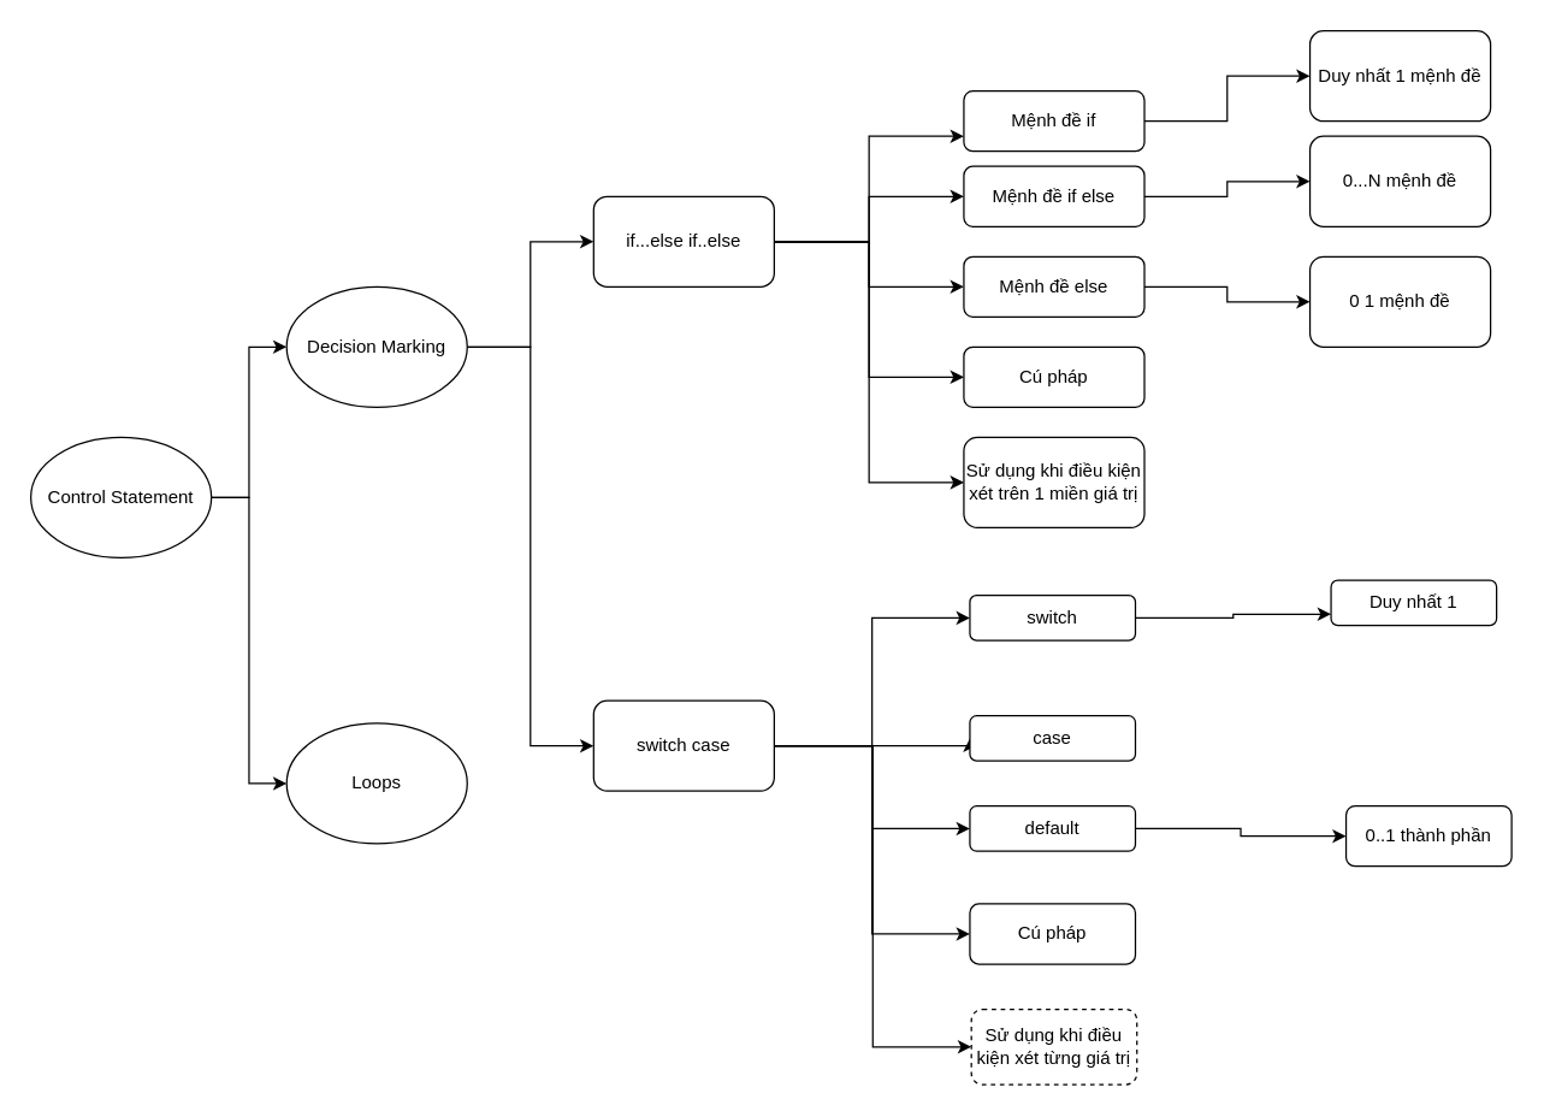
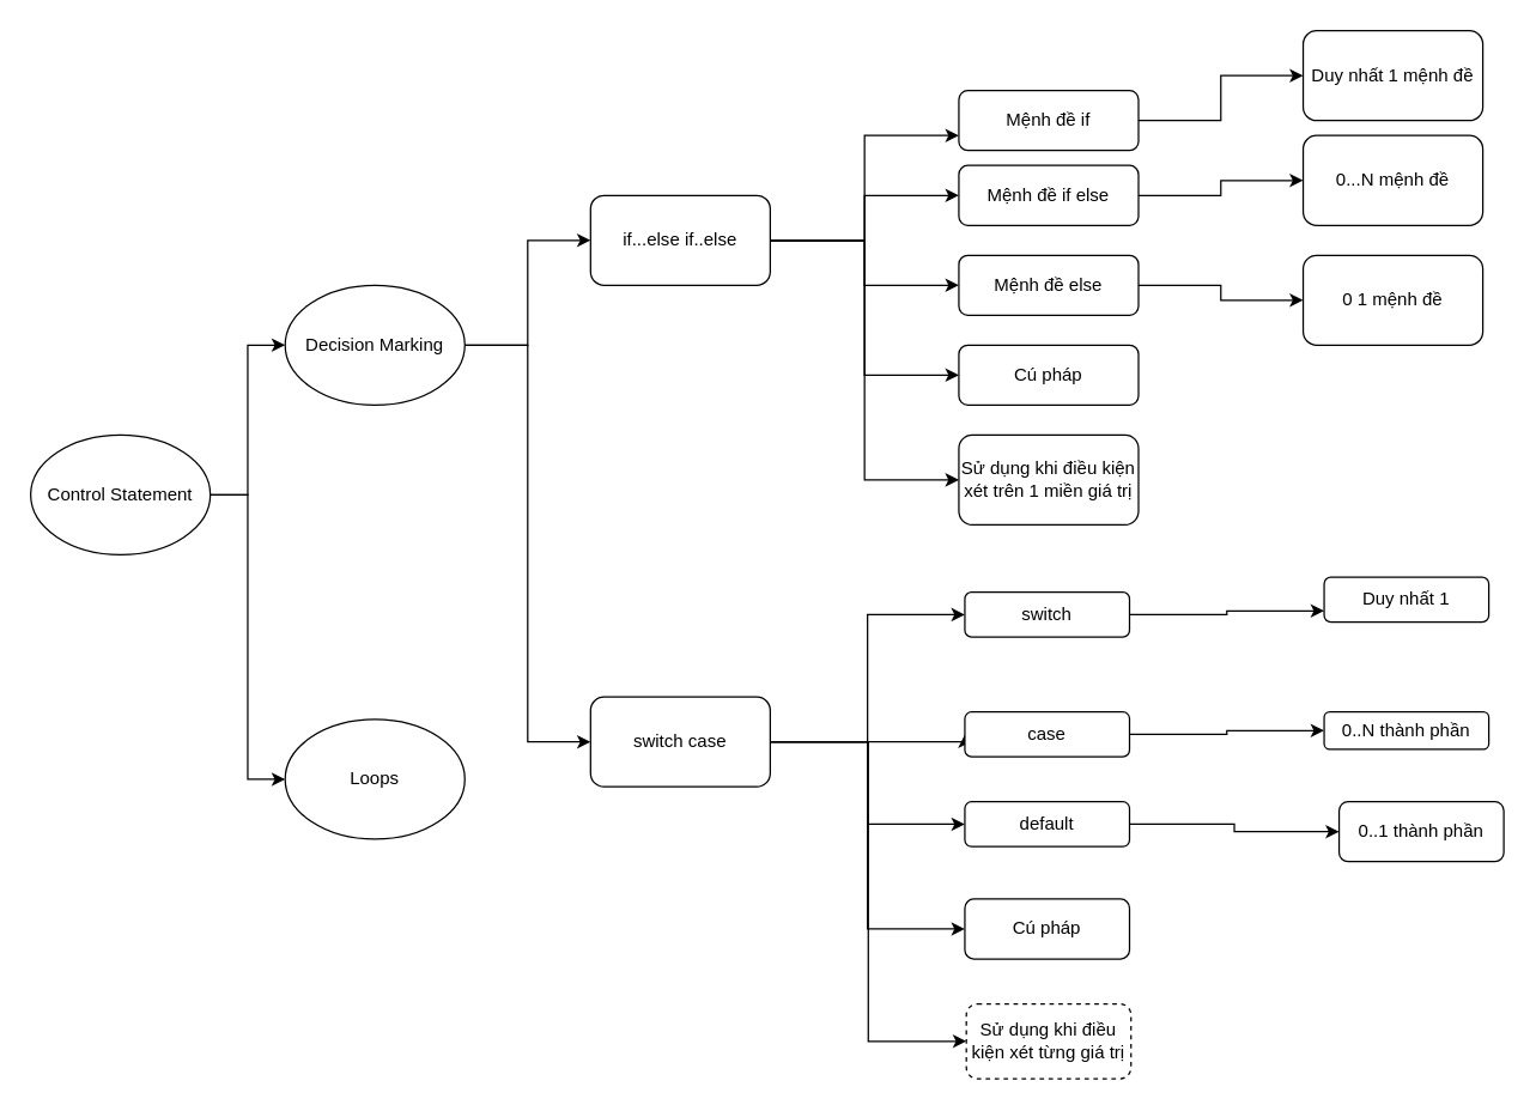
+ <mxCell id="38" value="0..N thành phần" style="rounded=1;whiteSpace=wrap;html=1;" vertex="1" parent="1"><mxGeometry x="884" y="475" width="110" height="25" as="geometry" /></mxCell>
+ <mxCell id="33" style="edgeStyle=orthogonalEdgeStyle;rounded=0;orthogonalLoop=1;jettySize=auto;html=1;entryX=0;entryY=0.5;entryDx=0;entryDy=0;" edge="1" parent="1" source="34" target="38"><mxGeometry relative="1" as="geometry" /></mxCell>
